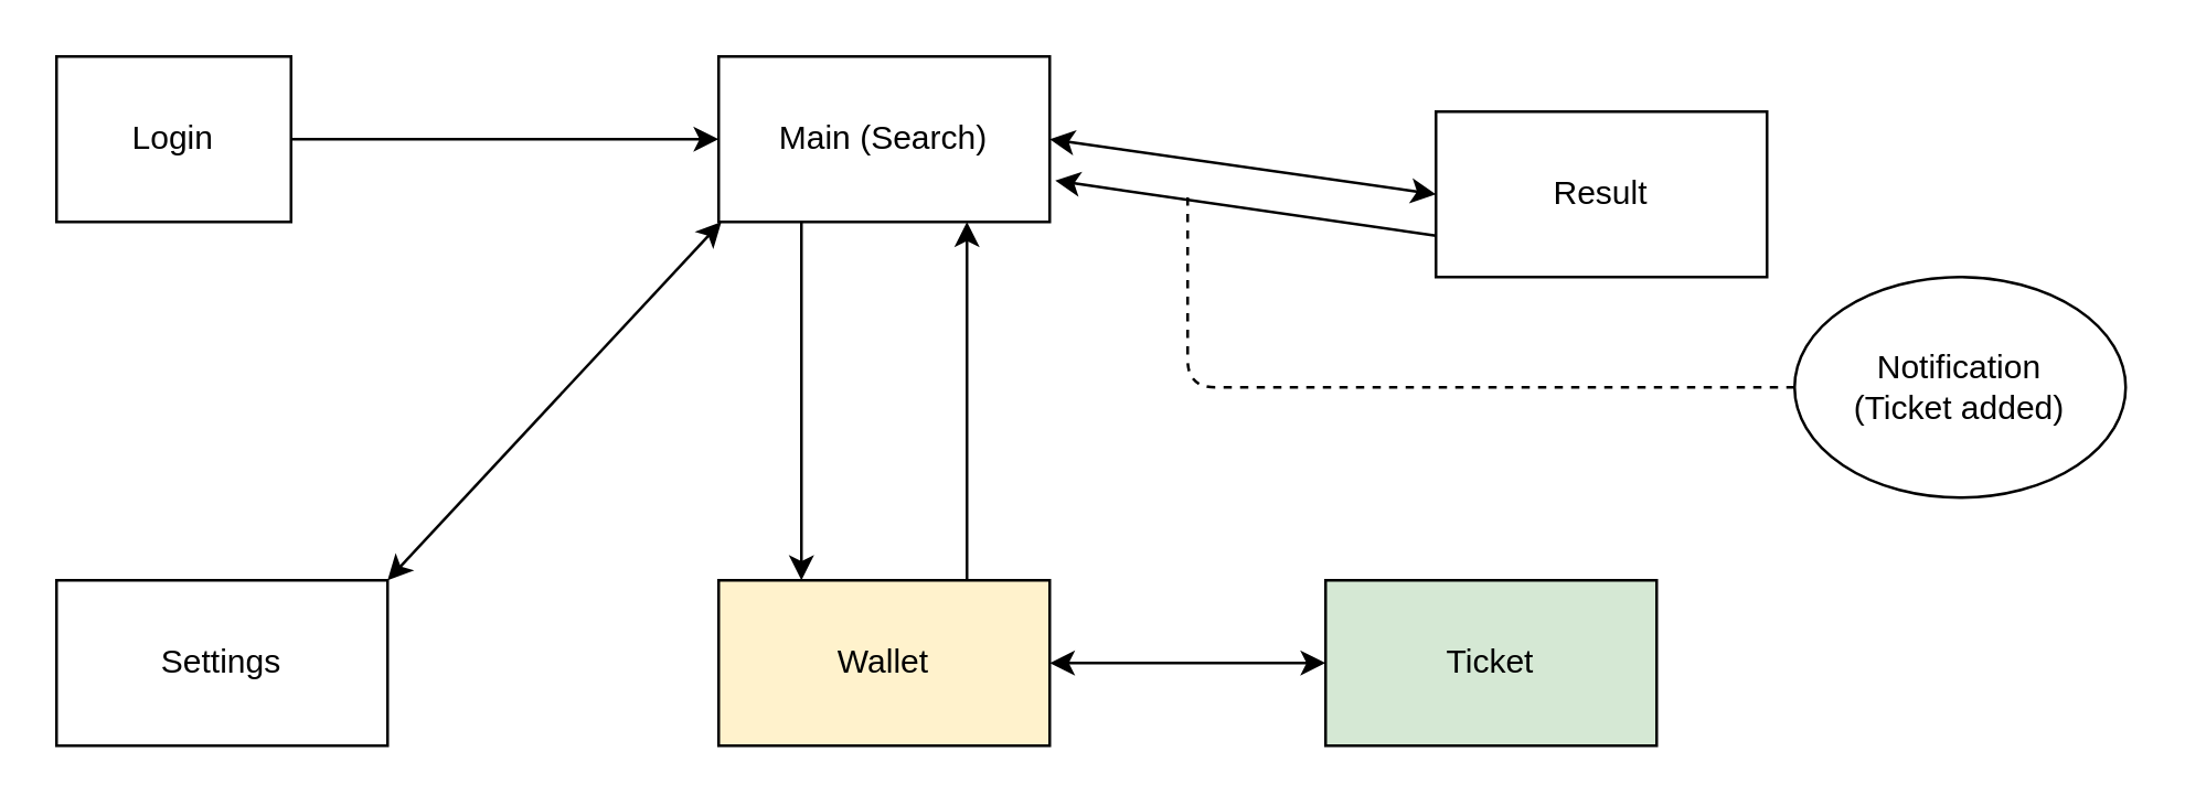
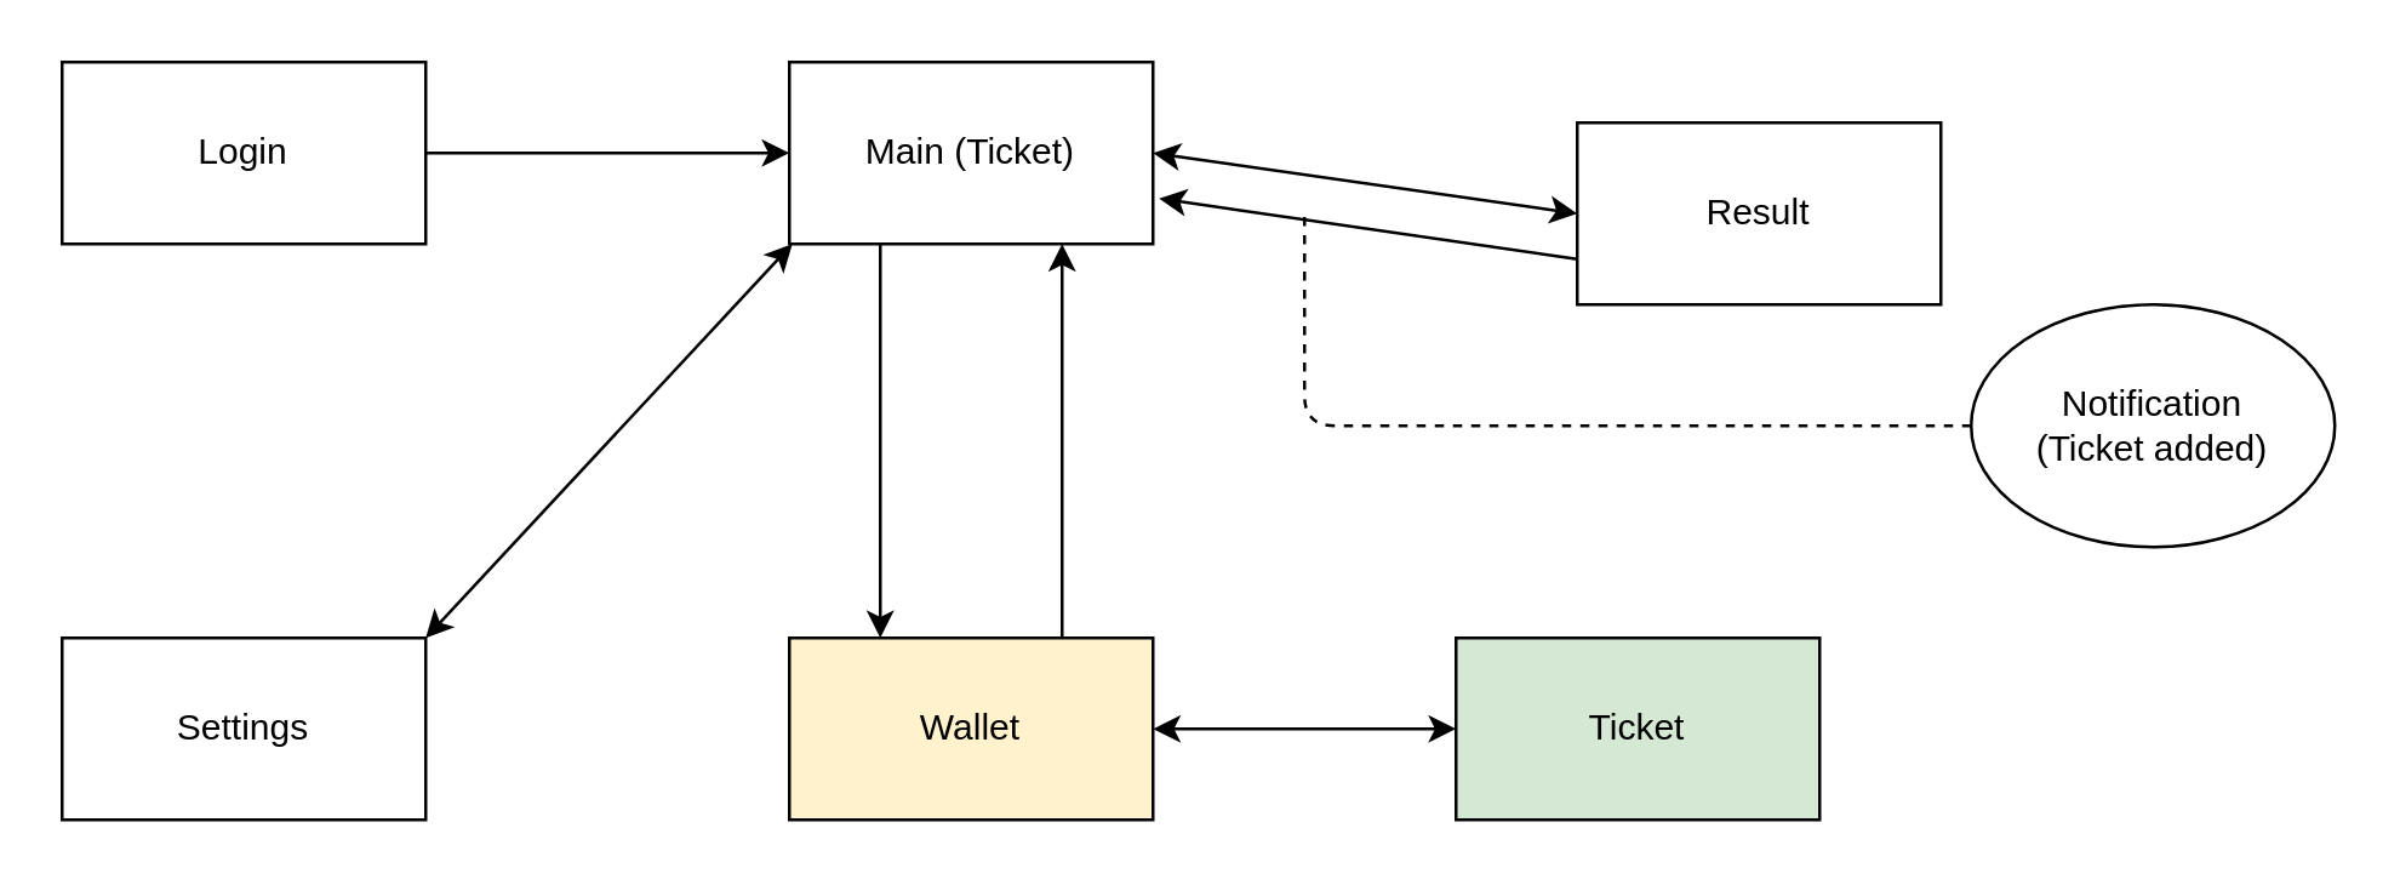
- <mxCell id="2" value="Login" style="rounded=0;whiteSpace=wrap;html=1;" vertex="1" parent="1"><mxGeometry x="20" y="20" width="85" height="60" as="geometry" /></mxCell>
+ <mxCell id="2" value="Login" style="rounded=0;whiteSpace=wrap;html=1;" vertex="1" parent="1"><mxGeometry x="20" y="20" width="120" height="60" as="geometry" /></mxCell>
- <mxCell id="4" value="Main (Search)" style="rounded=0;whiteSpace=wrap;html=1;" vertex="1" parent="1"><mxGeometry x="260" y="20" width="120" height="60" as="geometry" /></mxCell>
+ <mxCell id="4" value="Main (Ticket)" style="rounded=0;whiteSpace=wrap;html=1;" vertex="1" parent="1"><mxGeometry x="260" y="20" width="120" height="60" as="geometry" /></mxCell>
